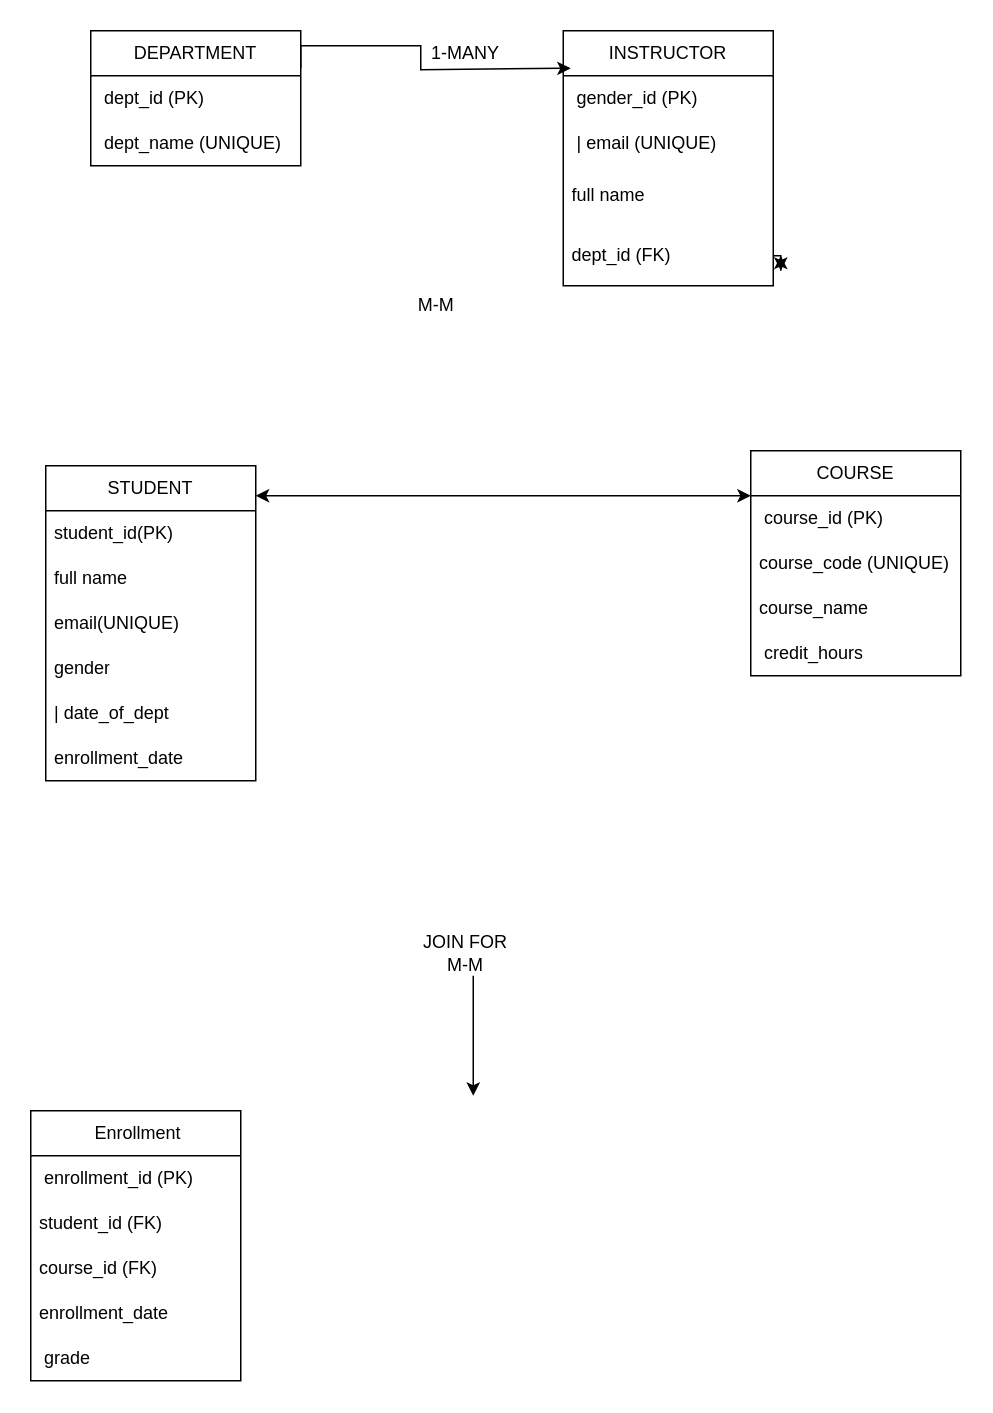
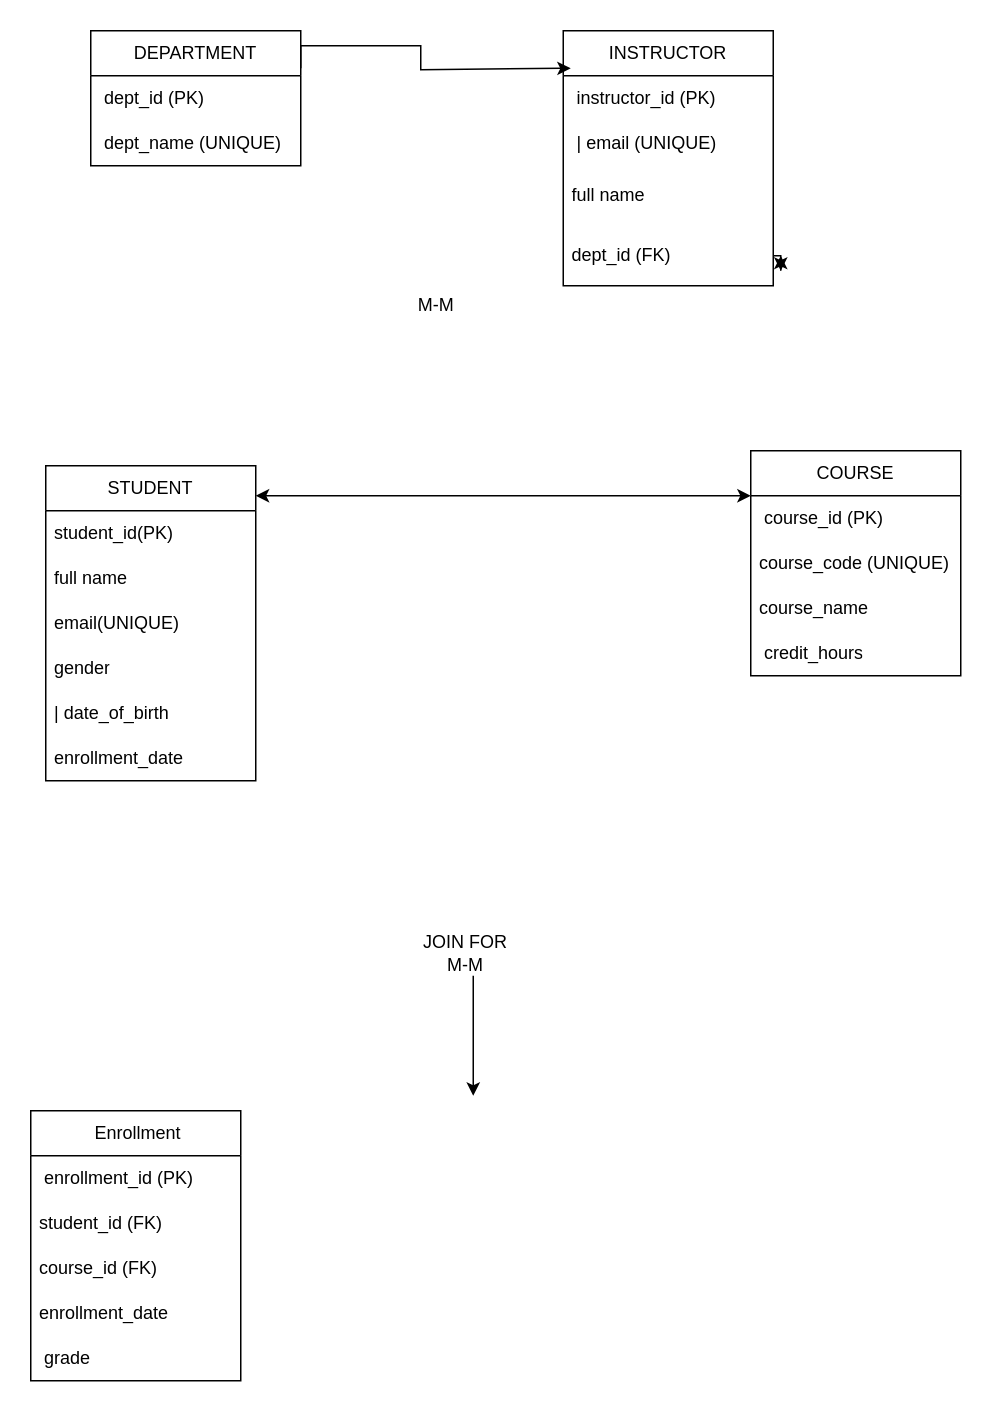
- <mxCell id="5" value="1-MANY" style="text;html=1;align=center;verticalAlign=middle;whiteSpace=wrap;rounded=0;" parent="1" vertex="1"><mxGeometry x="280" y="20" width="60" height="30" as="geometry" /></mxCell>
- <mxCell id="7" value="&amp;nbsp;gender_id (PK)" style="text;strokeColor=none;fillColor=none;align=left;verticalAlign=middle;spacingLeft=4;spacingRight=4;overflow=hidden;points=[[0,0.5],[1,0.5]];portConstraint=eastwest;rotatable=0;whiteSpace=wrap;html=1;" parent="6" vertex="1"><mxGeometry y="30" width="140" height="30" as="geometry" /></mxCell>
+ <mxCell id="7" value="&amp;nbsp;instructor_id (PK)" style="text;strokeColor=none;fillColor=none;align=left;verticalAlign=middle;spacingLeft=4;spacingRight=4;overflow=hidden;points=[[0,0.5],[1,0.5]];portConstraint=eastwest;rotatable=0;whiteSpace=wrap;html=1;" parent="6" vertex="1"><mxGeometry y="30" width="140" height="30" as="geometry" /></mxCell>
- <mxCell id="19" value="| date_of_dept&amp;nbsp;" style="text;strokeColor=none;fillColor=none;align=left;verticalAlign=middle;spacingLeft=4;spacingRight=4;overflow=hidden;points=[[0,0.5],[1,0.5]];portConstraint=eastwest;rotatable=0;whiteSpace=wrap;html=1;" parent="14" vertex="1"><mxGeometry y="150" width="140" height="30" as="geometry" /></mxCell>
+ <mxCell id="19" value="| date_of_birth&amp;nbsp;" style="text;strokeColor=none;fillColor=none;align=left;verticalAlign=middle;spacingLeft=4;spacingRight=4;overflow=hidden;points=[[0,0.5],[1,0.5]];portConstraint=eastwest;rotatable=0;whiteSpace=wrap;html=1;" parent="14" vertex="1"><mxGeometry y="150" width="140" height="30" as="geometry" /></mxCell>
